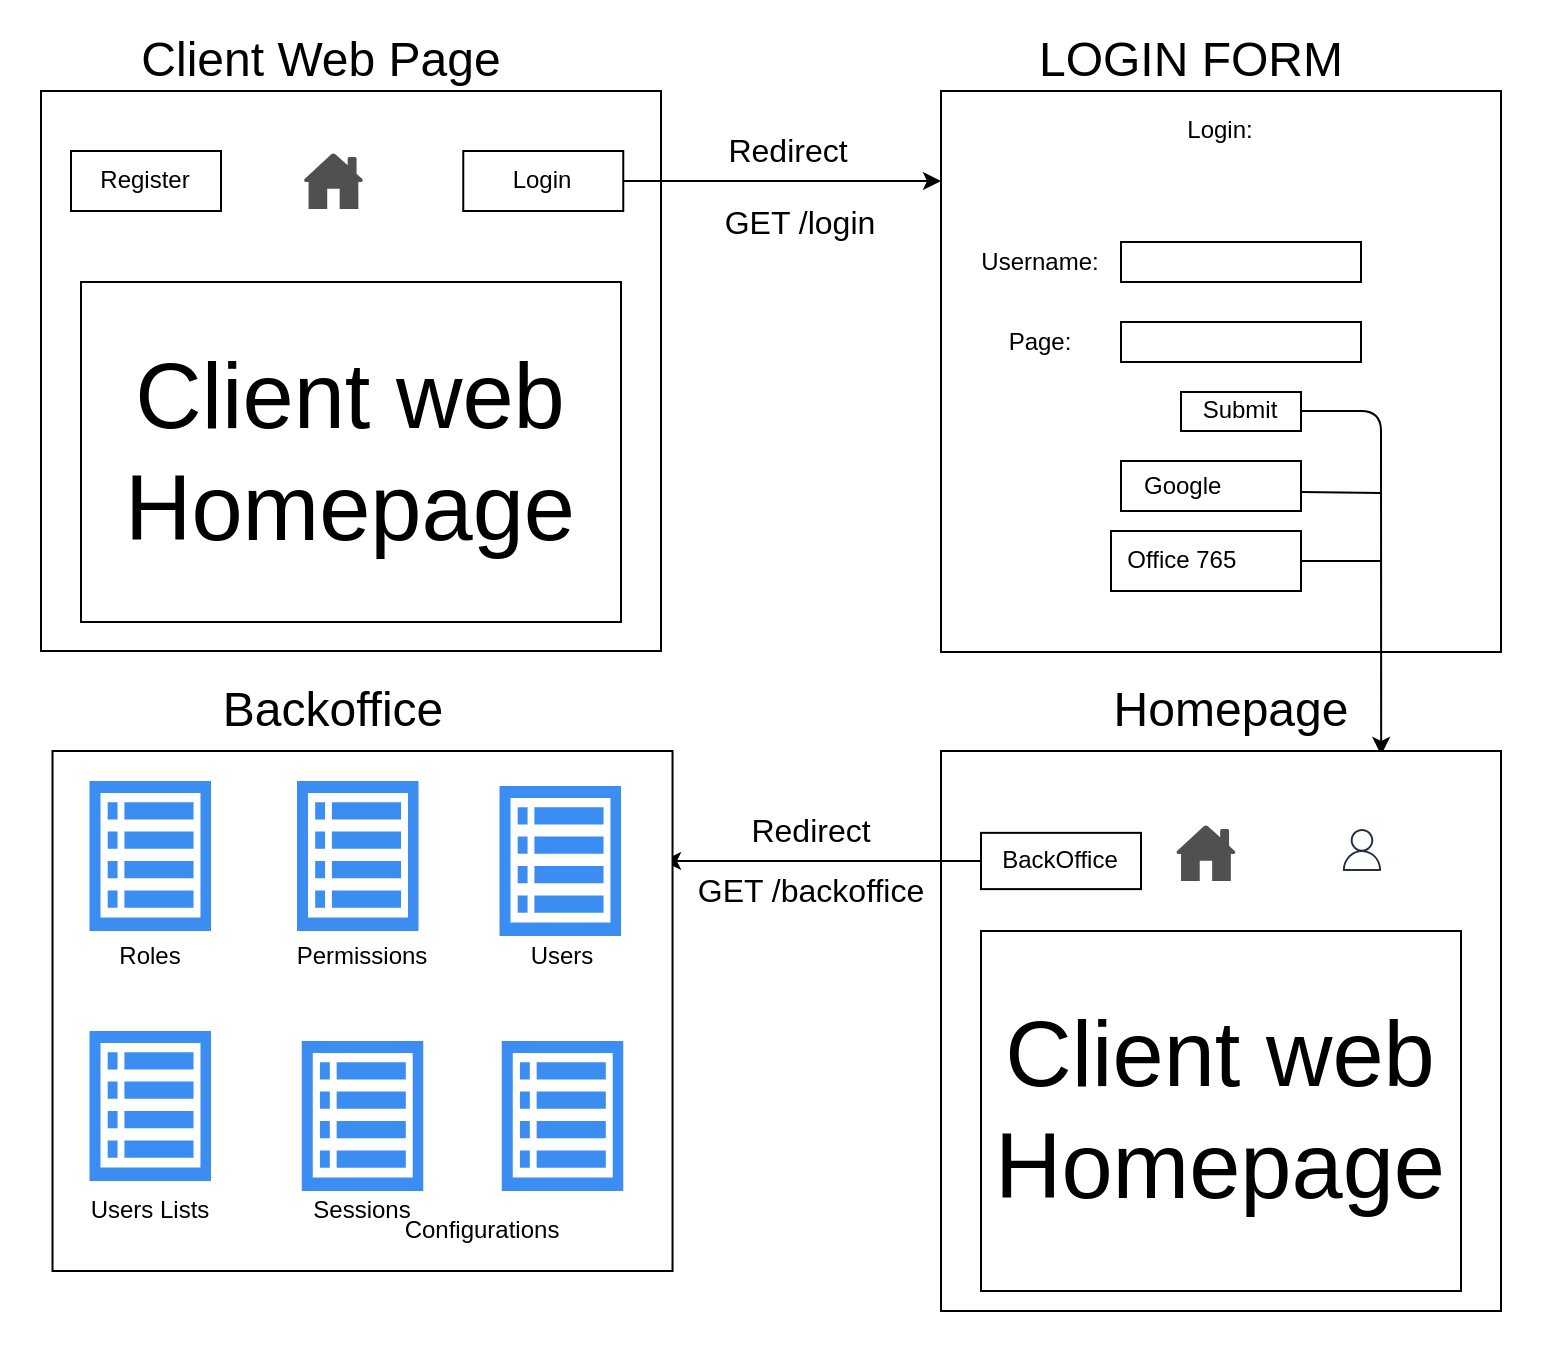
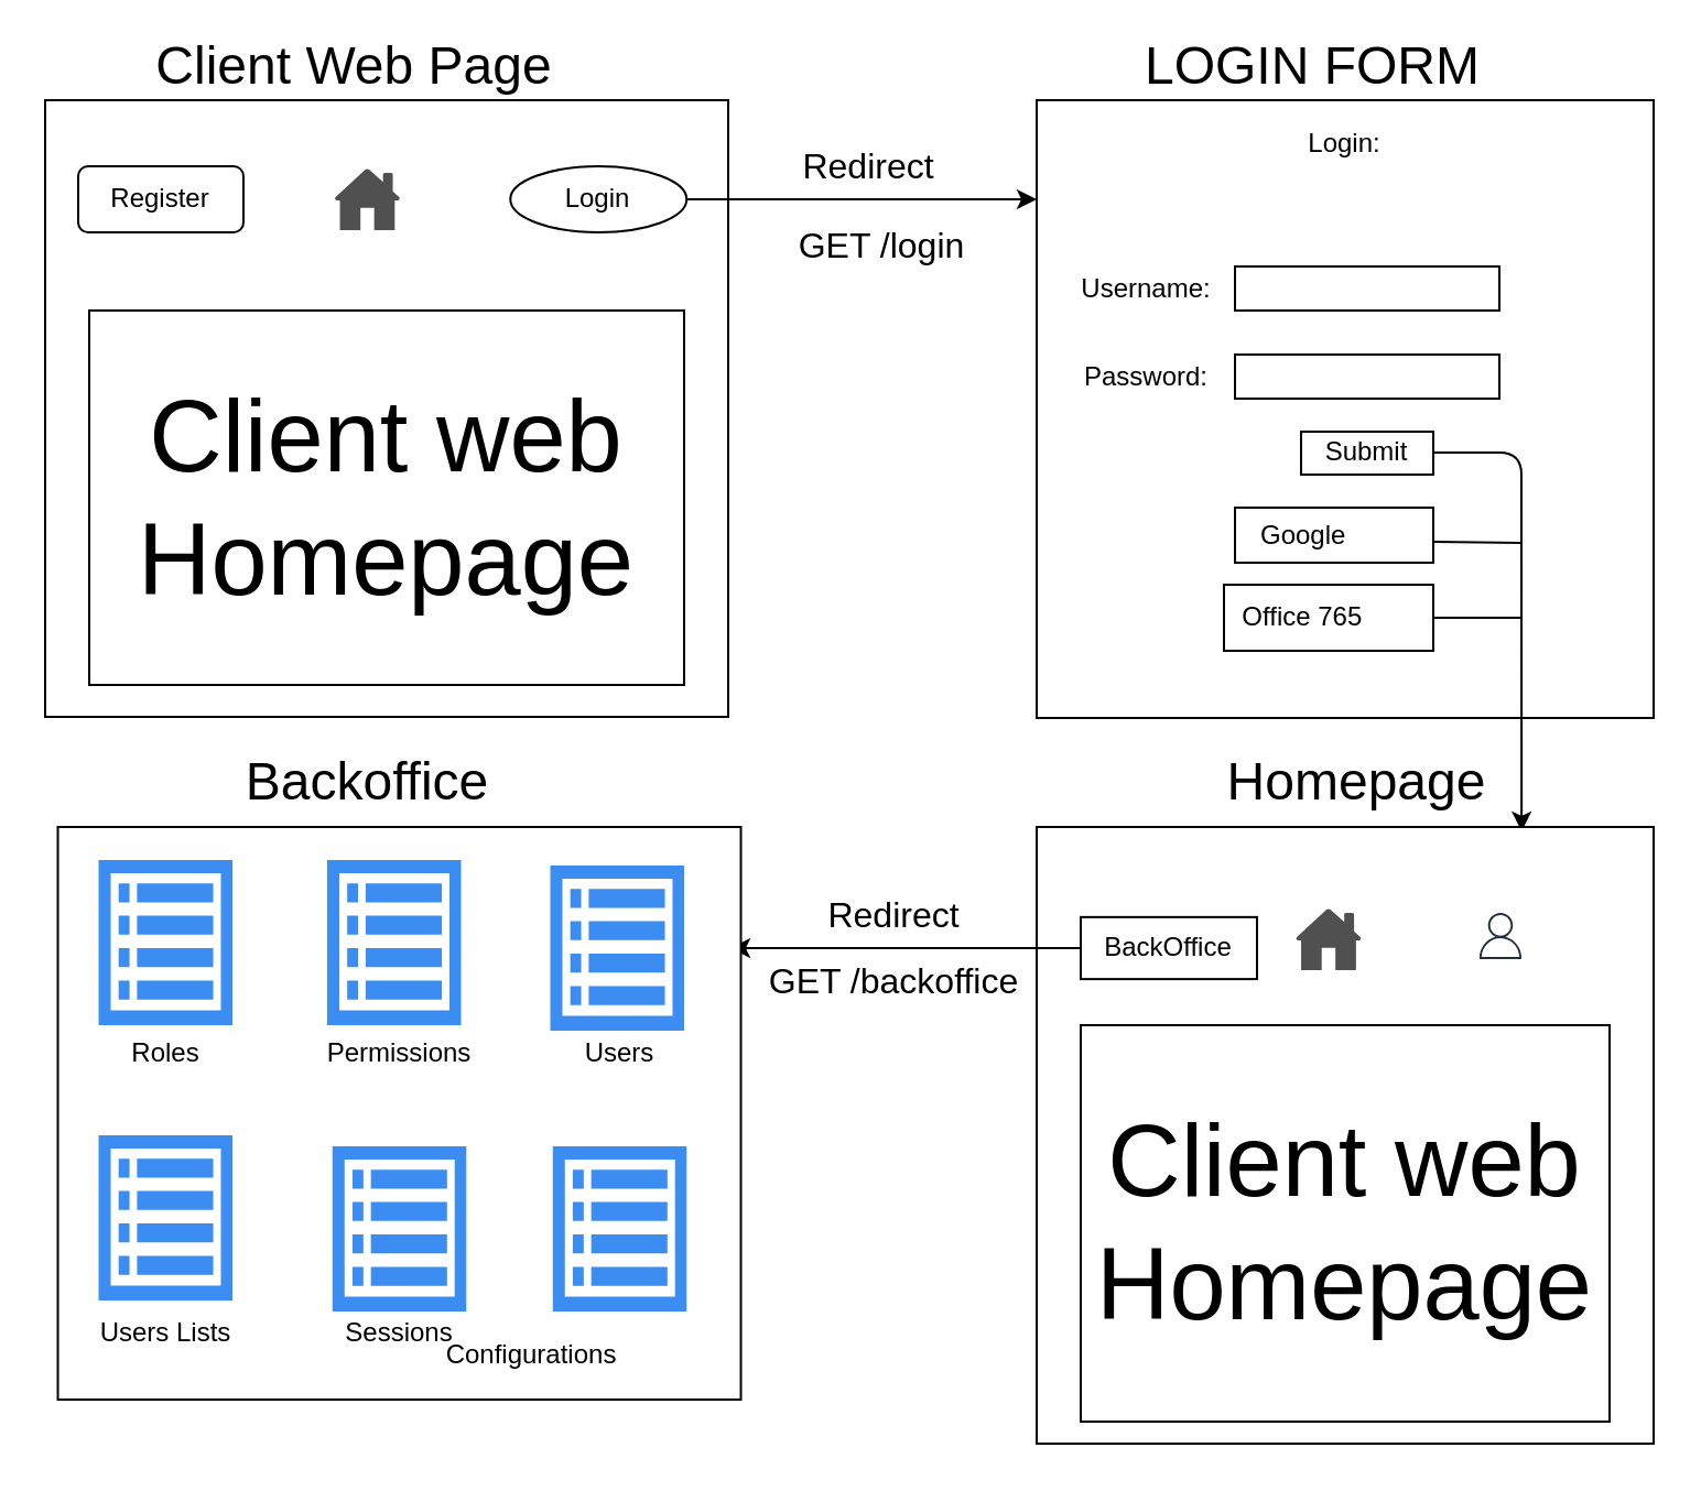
- <mxCell id="44" value="Register" style="rounded=0;whiteSpace=wrap;html=1;" vertex="1" parent="1"><mxGeometry x="35" y="75" width="75" height="30" as="geometry" /></mxCell>
+ <mxCell id="44" value="Register" style="whiteSpace=wrap;html=1;rounded=1;" vertex="1" parent="1"><mxGeometry x="35" y="75" width="75" height="30" as="geometry" /></mxCell>
- <mxCell id="5" value="Login" style="rounded=0;whiteSpace=wrap;html=1;" vertex="1" parent="1"><mxGeometry x="231.13" y="75" width="80" height="30" as="geometry" /></mxCell>
+ <mxCell id="5" value="Login" style="ellipse;whiteSpace=wrap;html=1;" vertex="1" parent="1"><mxGeometry x="231.13" y="75" width="80" height="30" as="geometry" /></mxCell>
- <mxCell id="14" value="Page:" style="text;html=1;strokeColor=none;fillColor=none;align=center;verticalAlign=middle;whiteSpace=wrap;rounded=0;" vertex="1" parent="1"><mxGeometry x="500" y="160.5" width="40" height="20" as="geometry" /></mxCell>
+ <mxCell id="14" value="Password:" style="text;html=1;strokeColor=none;fillColor=none;align=center;verticalAlign=middle;whiteSpace=wrap;rounded=0;" vertex="1" parent="1"><mxGeometry x="500" y="160.5" width="40" height="20" as="geometry" /></mxCell>
